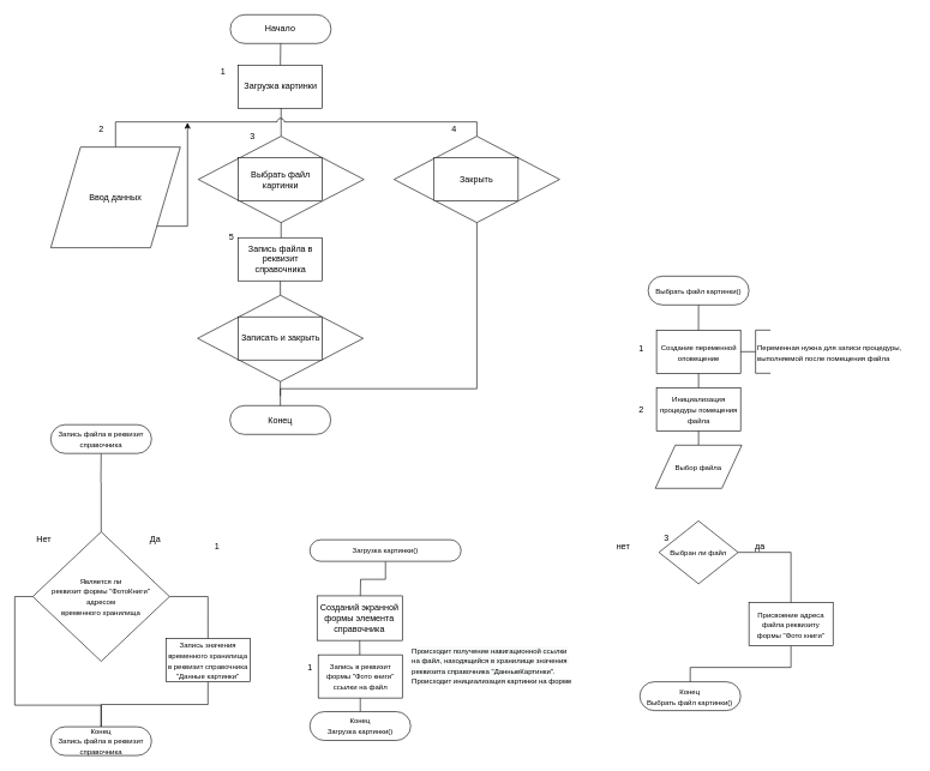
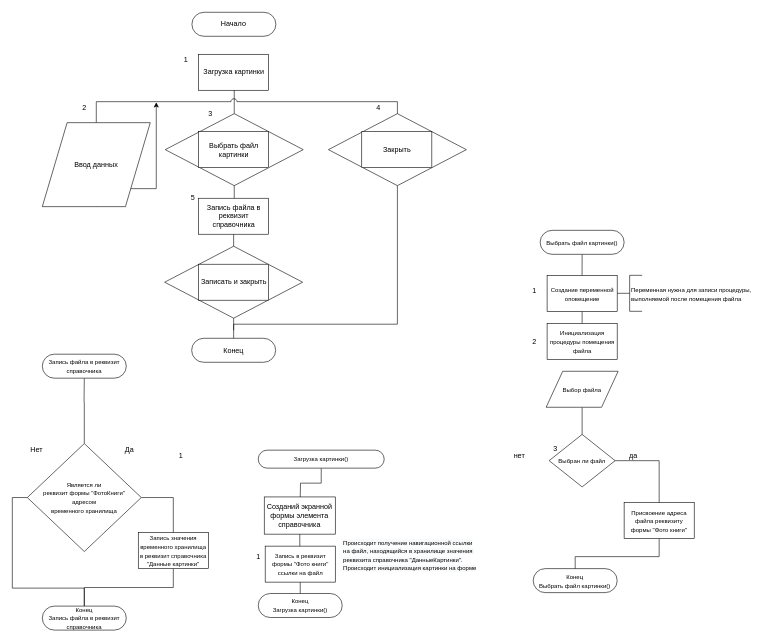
- <mxCell id="60" style="edgeStyle=orthogonalEdgeStyle;rounded=0;orthogonalLoop=1;jettySize=auto;html=1;exitX=0.5;exitY=1;exitDx=0;exitDy=0;endArrow=none;endFill=0;entryX=0.5;entryY=0;entryDx=0;entryDy=0;entryPerimeter=0;" edge="1" parent="1" source="46" target="59"><mxGeometry relative="1" as="geometry"><mxPoint x="390" y="189" as="targetPoint" /><mxPoint x="389.42" y="60" as="sourcePoint" /><Array as="points" /></mxGeometry></mxCell>
- <mxCell id="8" style="edgeStyle=orthogonalEdgeStyle;rounded=0;jumpStyle=arc;jumpSize=10;orthogonalLoop=1;jettySize=auto;html=1;exitX=0.5;exitY=1;exitDx=0;exitDy=0;entryX=0.5;entryY=0;entryDx=0;entryDy=0;endArrow=none;endFill=0;" parent="1" source="9" target="23" edge="1"><mxGeometry relative="1" as="geometry" /></mxCell>
+ <mxCell id="22" style="edgeStyle=orthogonalEdgeStyle;rounded=0;jumpStyle=arc;jumpSize=10;orthogonalLoop=1;jettySize=auto;html=1;exitX=0.5;exitY=1;exitDx=0;exitDy=0;entryX=0.5;entryY=0;entryDx=0;entryDy=0;endArrow=none;endFill=0;entryPerimeter=0;" parent="1" source="23" target="11" edge="1"><mxGeometry relative="1" as="geometry"><mxPoint x="970" y="697.5" as="targetPoint" /></mxGeometry></mxCell>
